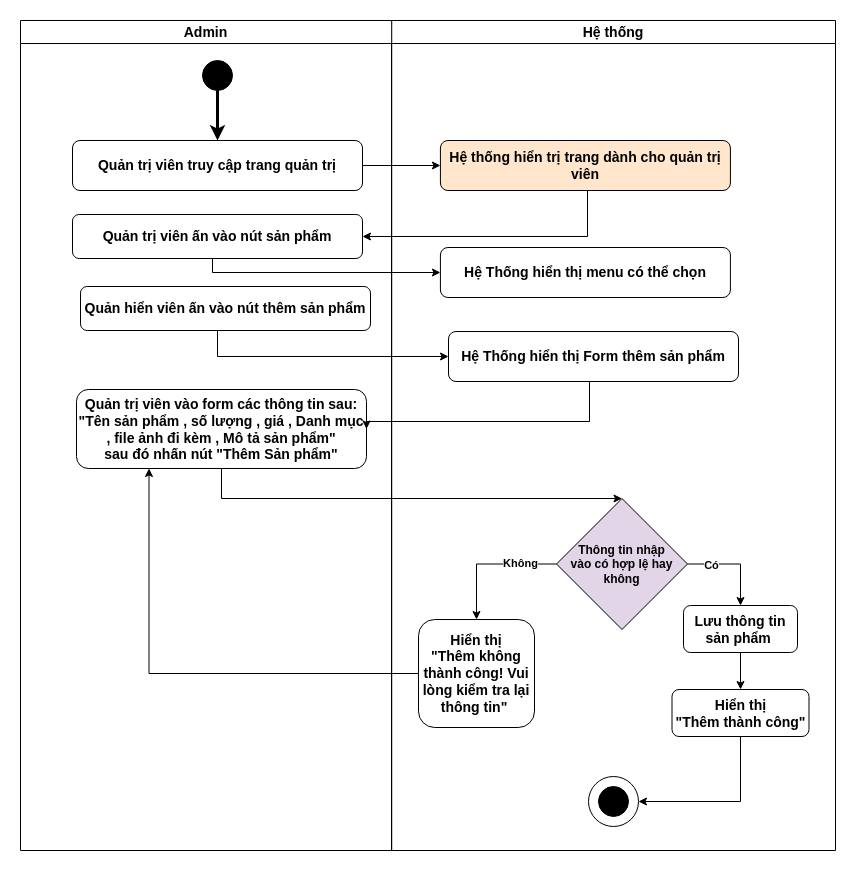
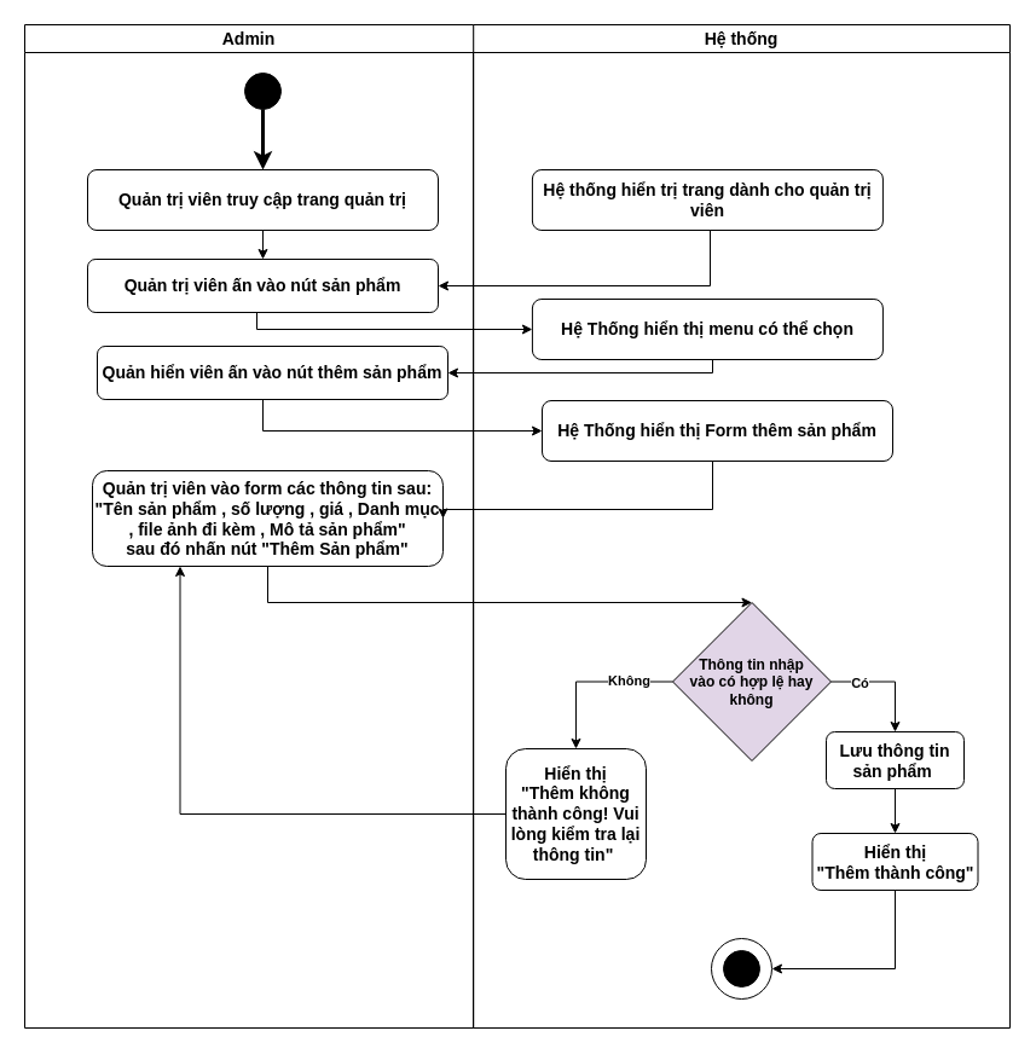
- <mxCell id="25" style="edgeStyle=orthogonalEdgeStyle;rounded=0;orthogonalLoop=1;jettySize=auto;html=1;entryX=0;entryY=0.5;entryDx=0;entryDy=0;fontSize=14;" parent="1" source="20" target="3" edge="1"><mxGeometry relative="1" as="geometry" /></mxCell>
+ <mxCell id="25" style="edgeStyle=orthogonalEdgeStyle;rounded=0;orthogonalLoop=1;jettySize=auto;html=1;fontSize=14;" parent="1" source="20" target="22" edge="1"><mxGeometry relative="1" as="geometry" /></mxCell>
- <mxCell id="3" value="Hệ thống hiển trị trang dành cho quản trị viên" style="rounded=1;whiteSpace=wrap;html=1;strokeWidth=1;fontSize=14;fontStyle=1;fillColor=#ffe6cc;" parent="2" vertex="1"><mxGeometry x="48.92" y="120" width="290" height="50" as="geometry" /></mxCell>
+ <mxCell id="3" value="Hệ thống hiển trị trang dành cho quản trị viên" style="rounded=1;whiteSpace=wrap;html=1;strokeWidth=1;fontSize=14;fontStyle=1" parent="2" vertex="1"><mxGeometry x="48.92" y="120" width="290" height="50" as="geometry" /></mxCell>
+ <mxCell id="28" style="edgeStyle=orthogonalEdgeStyle;rounded=0;orthogonalLoop=1;jettySize=auto;html=1;entryX=1;entryY=0.5;entryDx=0;entryDy=0;" parent="1" source="6" target="23" edge="1"><mxGeometry relative="1" as="geometry"><Array as="points"><mxPoint x="589" y="308" /></Array></mxGeometry></mxCell>
